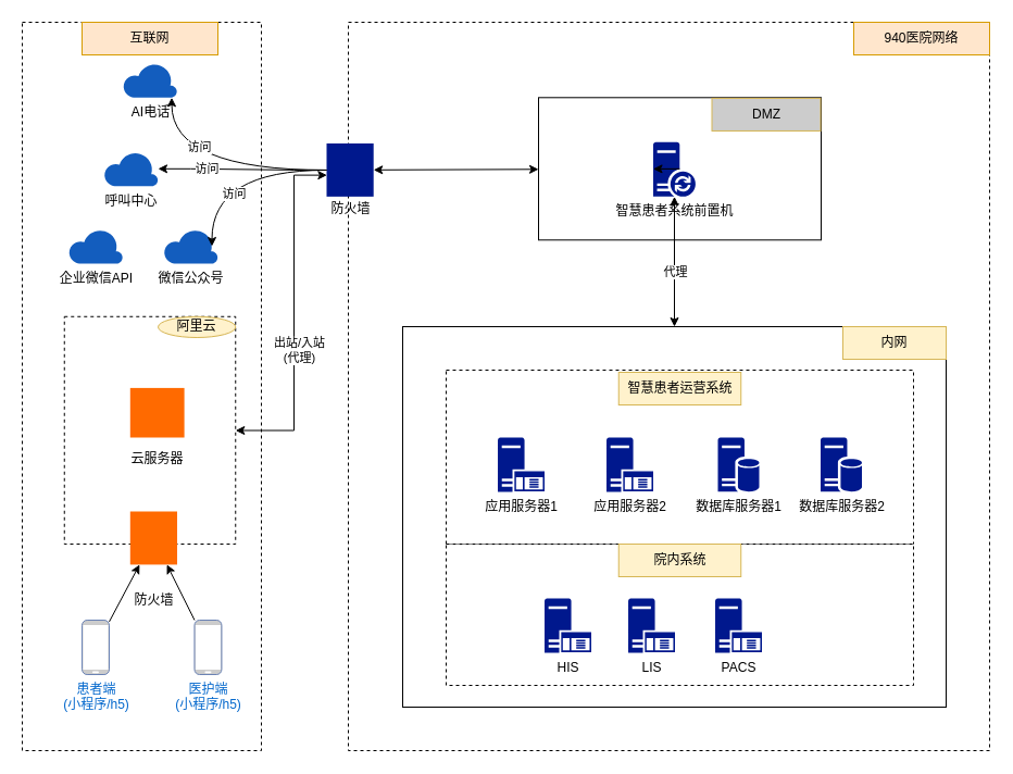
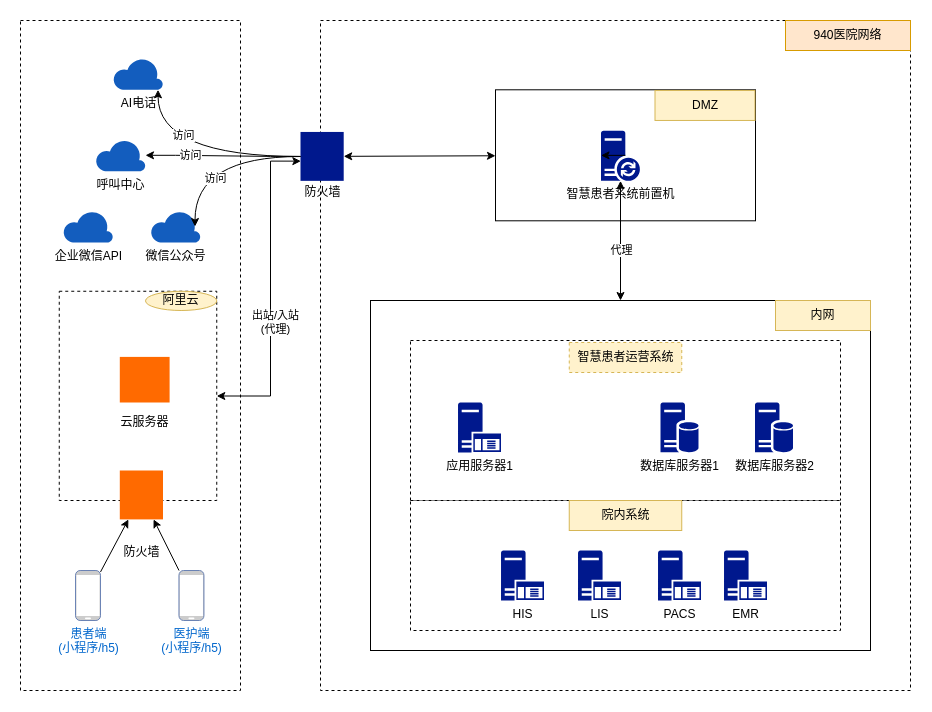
- <mxCell id="35" value="互联网" style="rounded=0;whiteSpace=wrap;html=1;fillColor=#ffe6cc;strokeColor=#d79b00;" parent="1" vertex="1"><mxGeometry x="75" y="20" width="125" height="30" as="geometry" /></mxCell>
- <mxCell id="19" value="DMZ" style="rounded=0;whiteSpace=wrap;html=1;fillColor=#cccccc;strokeColor=#d6b656;" parent="1" vertex="1"><mxGeometry x="654.5" y="89.95" width="100" height="30" as="geometry" /></mxCell>
+ <mxCell id="19" value="DMZ" style="rounded=0;whiteSpace=wrap;html=1;fillColor=#fff2cc;strokeColor=#d6b656;" parent="1" vertex="1"><mxGeometry x="654.5" y="89.95" width="100" height="30" as="geometry" /></mxCell>
- <mxCell id="30" value="智慧患者运营系统" style="rounded=0;whiteSpace=wrap;html=1;fillColor=#fff2cc;strokeColor=#d6b656;" parent="1" vertex="1"><mxGeometry x="568.75" y="342" width="112.5" height="30" as="geometry" /></mxCell>
+ <mxCell id="30" value="智慧患者运营系统" style="rounded=0;whiteSpace=wrap;html=1;fillColor=#fff2cc;strokeColor=#d6b656;dashed=1;" parent="1" vertex="1"><mxGeometry x="568.75" y="342" width="112.5" height="30" as="geometry" /></mxCell>
- <mxCell id="22" value="应用服务器2" style="sketch=0;aspect=fixed;pointerEvents=1;shadow=0;dashed=0;html=1;strokeColor=none;labelPosition=center;verticalLabelPosition=bottom;verticalAlign=top;align=center;fillColor=#00188D;shape=mxgraph.mscae.enterprise.application_server" parent="1" vertex="1"><mxGeometry x="557.5" y="402" width="43" height="50" as="geometry" /></mxCell>
+ <mxCell id="38" value="EMR" style="sketch=0;aspect=fixed;pointerEvents=1;shadow=0;dashed=0;html=1;strokeColor=none;labelPosition=center;verticalLabelPosition=bottom;verticalAlign=top;align=center;fillColor=#00188D;shape=mxgraph.mscae.enterprise.application_server" parent="1" vertex="1"><mxGeometry x="723.5" y="550" width="43" height="50" as="geometry" /></mxCell>
